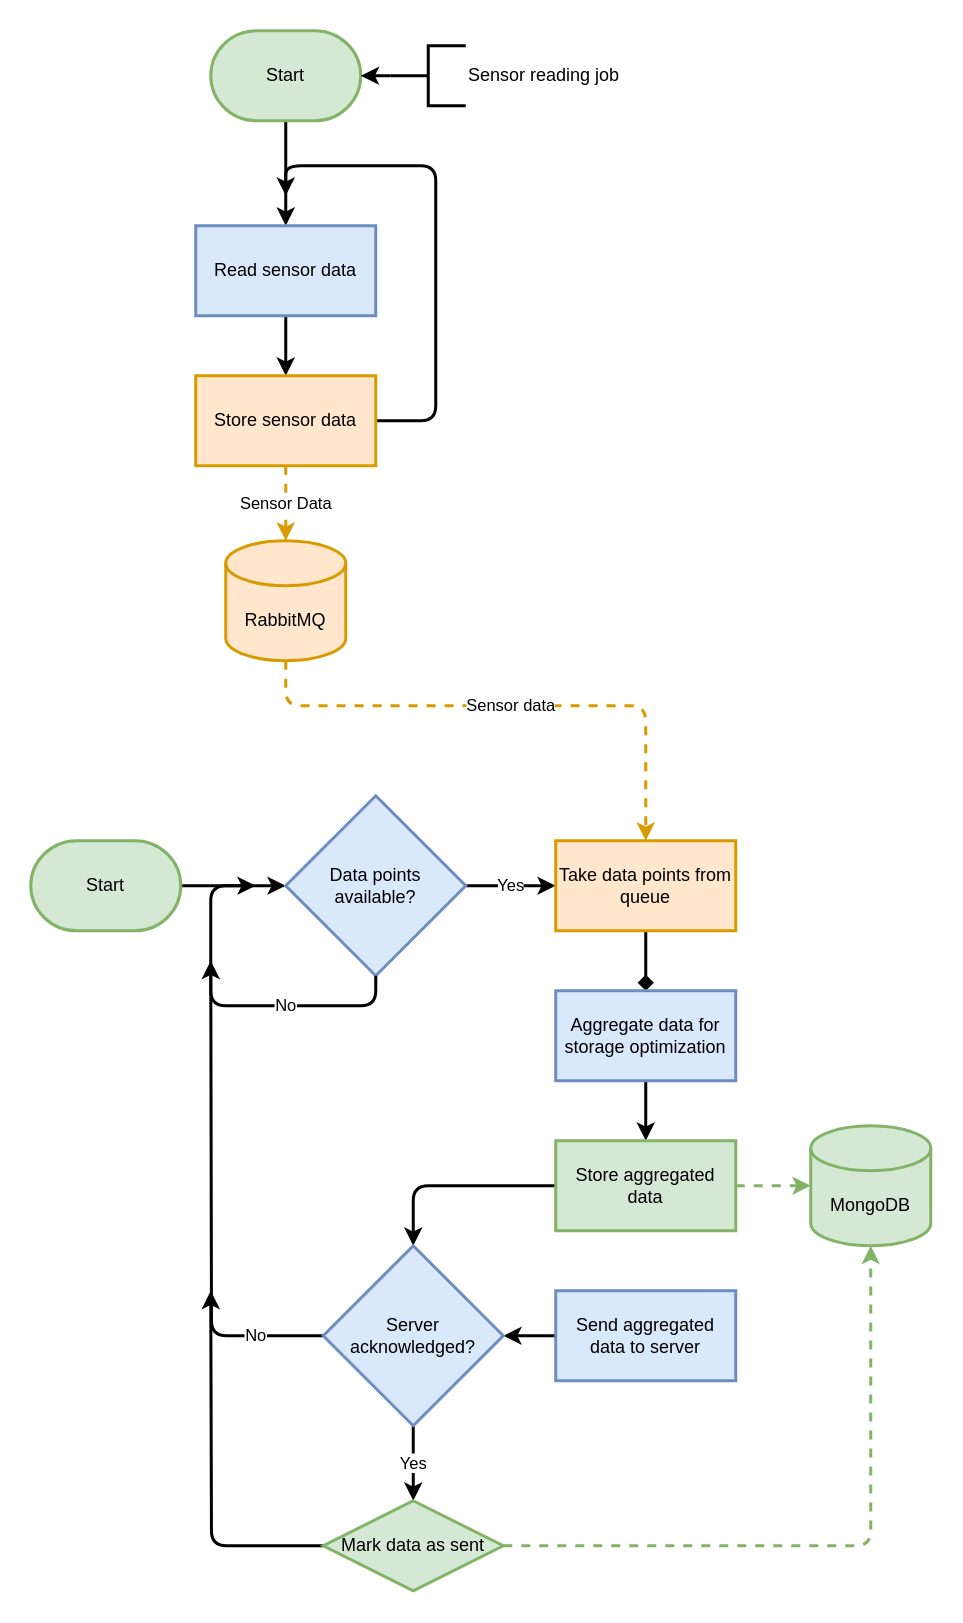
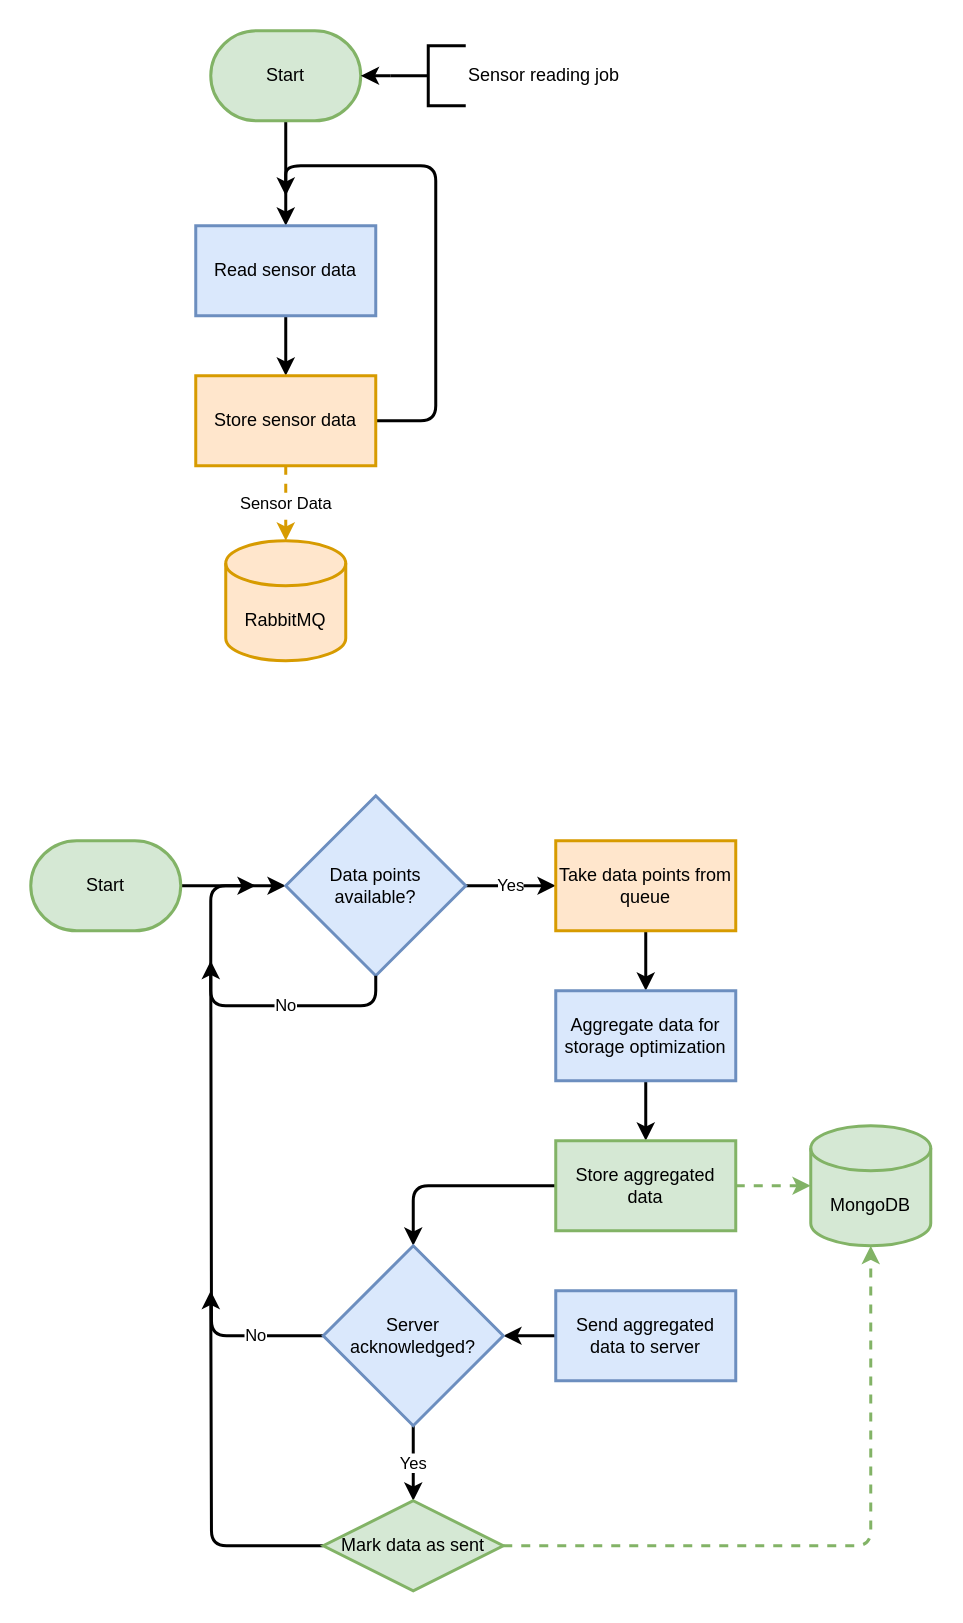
- <mxCell id="7" value="Sensor data" style="edgeStyle=orthogonalEdgeStyle;rounded=1;orthogonalLoop=1;jettySize=auto;html=1;entryX=0.5;entryY=0;entryDx=0;entryDy=0;strokeWidth=2;fillColor=#ffe6cc;strokeColor=#d79b00;dashed=1;endArrow=classic;endFill=1;" edge="1" parent="1" source="8" target="18"><mxGeometry relative="1" as="geometry"><Array as="points"><mxPoint x="190" y="470" /><mxPoint x="430" y="470" /></Array></mxGeometry></mxCell>
- <mxCell id="17" style="edgeStyle=orthogonalEdgeStyle;rounded=1;orthogonalLoop=1;jettySize=auto;html=1;entryX=0.5;entryY=0;entryDx=0;entryDy=0;strokeWidth=2;endArrow=diamond;endFill=1;" edge="1" parent="1" source="18" target="20"><mxGeometry relative="1" as="geometry" /></mxCell>
+ <mxCell id="17" style="edgeStyle=orthogonalEdgeStyle;rounded=1;orthogonalLoop=1;jettySize=auto;html=1;entryX=0.5;entryY=0;entryDx=0;entryDy=0;strokeWidth=2;endArrow=classic;endFill=1;" edge="1" parent="1" source="18" target="20"><mxGeometry relative="1" as="geometry" /></mxCell>
